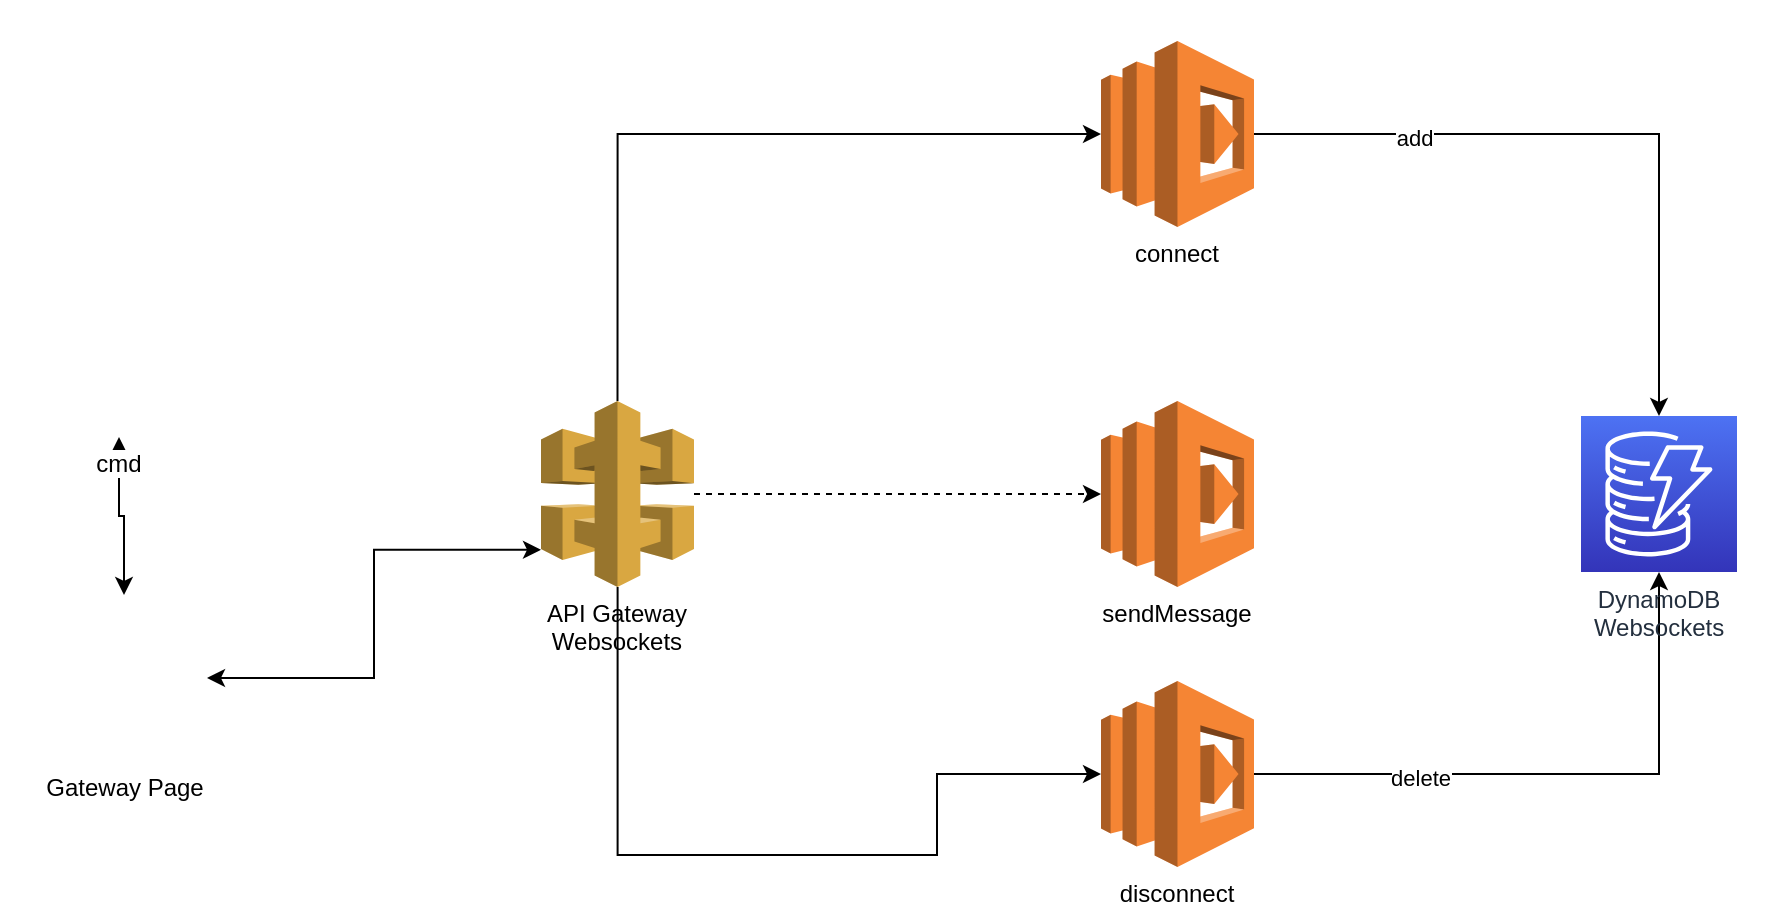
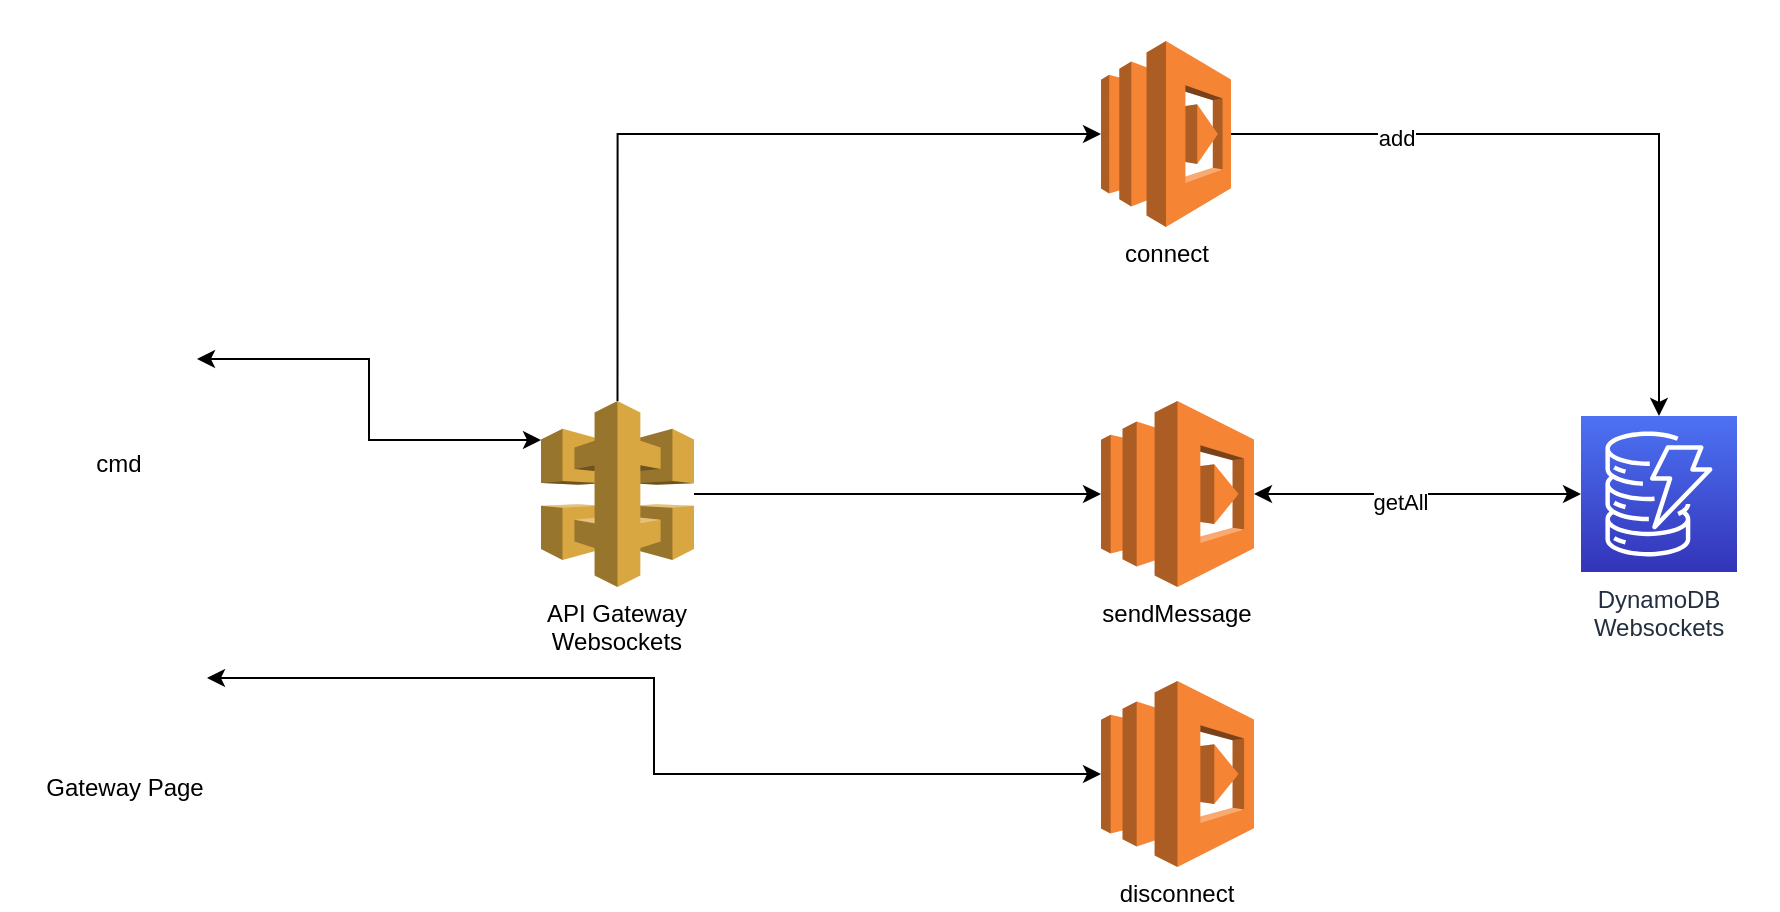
- <mxCell id="8" value="connect" style="outlineConnect=0;dashed=0;verticalLabelPosition=bottom;verticalAlign=top;align=center;html=1;shape=mxgraph.aws3.lambda;fillColor=#F58534;gradientColor=none;" vertex="1" parent="1"><mxGeometry x="550" y="20" width="76.5" height="93" as="geometry" /></mxCell>
+ <mxCell id="8" value="connect" style="outlineConnect=0;dashed=0;verticalLabelPosition=bottom;verticalAlign=top;align=center;html=1;shape=mxgraph.aws3.lambda;fillColor=#F58534;gradientColor=none;" vertex="1" parent="1"><mxGeometry x="550" y="20" width="65" height="93" as="geometry" /></mxCell>
- <mxCell id="3" style="edgeStyle=orthogonalEdgeStyle;rounded=0;orthogonalLoop=1;jettySize=auto;html=1;entryX=0;entryY=0.5;entryDx=0;entryDy=0;entryPerimeter=0;dashed=1;" edge="1" parent="1" source="5" target="14"><mxGeometry relative="1" as="geometry"><mxPoint x="470" y="250" as="targetPoint" /></mxGeometry></mxCell>
+ <mxCell id="3" style="edgeStyle=orthogonalEdgeStyle;rounded=0;orthogonalLoop=1;jettySize=auto;html=1;entryX=0;entryY=0.5;entryDx=0;entryDy=0;entryPerimeter=0;" edge="1" parent="1" source="5" target="14"><mxGeometry relative="1" as="geometry"><mxPoint x="470" y="250" as="targetPoint" /></mxGeometry></mxCell>
+ <mxCell id="12" style="edgeStyle=orthogonalEdgeStyle;rounded=0;orthogonalLoop=1;jettySize=auto;html=1;entryX=0;entryY=0.5;entryDx=0;entryDy=0;entryPerimeter=0;startArrow=classic;startFill=1;" edge="1" parent="1" source="14" target="15"><mxGeometry relative="1" as="geometry" /></mxCell>
+ <mxCell id="13" value="getAll" style="edgeLabel;html=1;align=center;verticalAlign=middle;resizable=0;points=[];" vertex="1" connectable="0" parent="12"><mxGeometry x="-0.113" y="-3" relative="1" as="geometry"><mxPoint y="1" as="offset" /></mxGeometry></mxCell>
- <mxCell id="16" style="edgeStyle=orthogonalEdgeStyle;rounded=0;orthogonalLoop=1;jettySize=auto;html=1;startArrow=classic;startFill=1;" edge="1" parent="1" source="17" target="19"><mxGeometry relative="1" as="geometry" /></mxCell>
+ <mxCell id="16" style="edgeStyle=orthogonalEdgeStyle;rounded=0;orthogonalLoop=1;jettySize=auto;html=1;entryX=0;entryY=0.21;entryDx=0;entryDy=0;entryPerimeter=0;startArrow=classic;startFill=1;" edge="1" parent="1" source="17" target="5"><mxGeometry relative="1" as="geometry" /></mxCell>
- <mxCell id="18" style="edgeStyle=orthogonalEdgeStyle;rounded=0;orthogonalLoop=1;jettySize=auto;html=1;entryX=0;entryY=0.8;entryDx=0;entryDy=0;entryPerimeter=0;startArrow=classic;startFill=1;" edge="1" parent="1" source="19" target="5"><mxGeometry relative="1" as="geometry" /></mxCell>
+ <mxCell id="18" style="edgeStyle=orthogonalEdgeStyle;rounded=0;orthogonalLoop=1;jettySize=auto;html=1;startArrow=classic;startFill=1;" edge="1" parent="1" source="19" target="11"><mxGeometry relative="1" as="geometry" /></mxCell>
- <mxCell id="9" style="edgeStyle=orthogonalEdgeStyle;rounded=0;orthogonalLoop=1;jettySize=auto;html=1;" edge="1" parent="1" source="11" target="15"><mxGeometry relative="1" as="geometry" /></mxCell>
- <mxCell id="10" value="delete" style="edgeLabel;html=1;align=center;verticalAlign=middle;resizable=0;points=[];" vertex="1" connectable="0" parent="9"><mxGeometry x="-0.456" y="-1" relative="1" as="geometry"><mxPoint y="1" as="offset" /></mxGeometry></mxCell>
- <mxCell id="4" style="edgeStyle=orthogonalEdgeStyle;rounded=0;orthogonalLoop=1;jettySize=auto;html=1;entryX=0;entryY=0.5;entryDx=0;entryDy=0;entryPerimeter=0;" edge="1" parent="1" source="5" target="11"><mxGeometry relative="1" as="geometry"><Array as="points"><mxPoint x="308" y="427" /><mxPoint x="468" y="427" /></Array></mxGeometry></mxCell>
